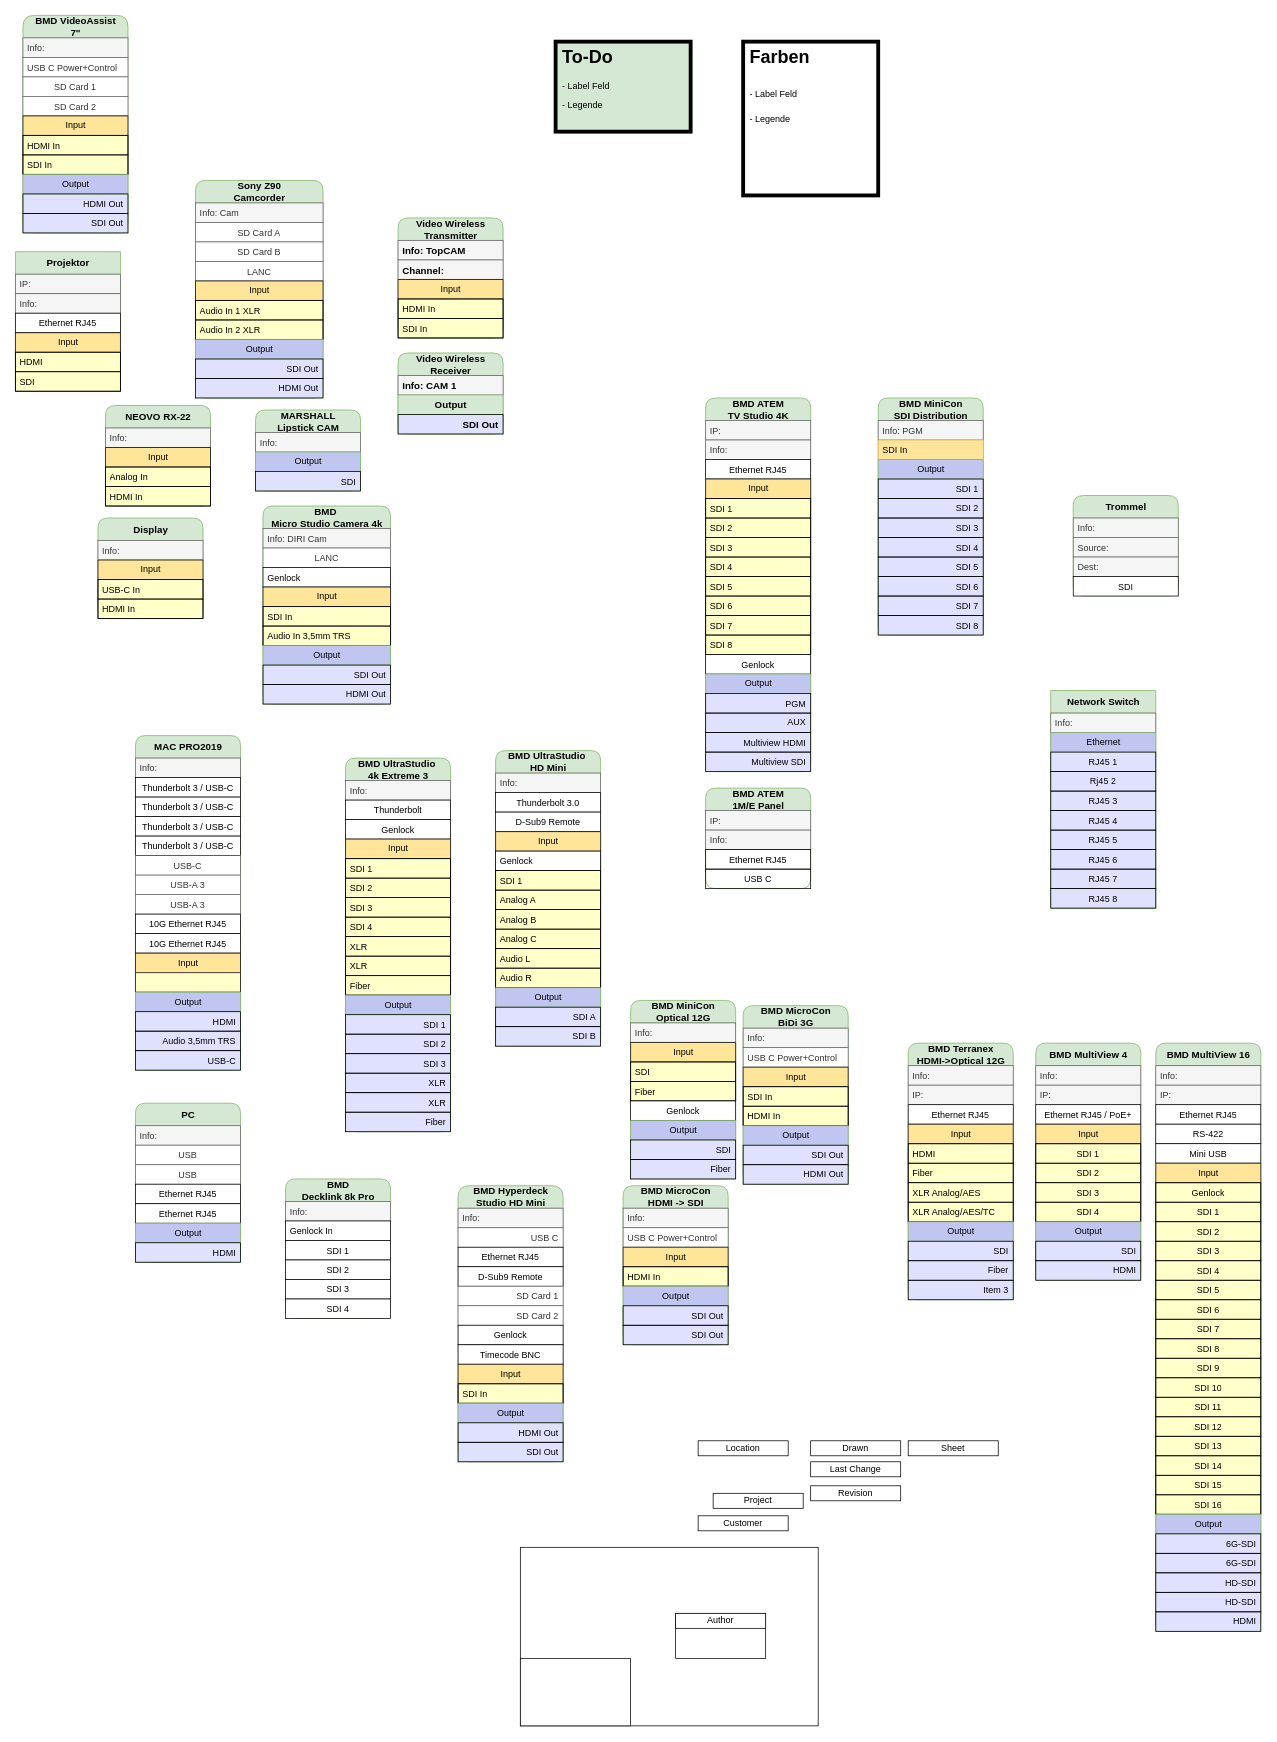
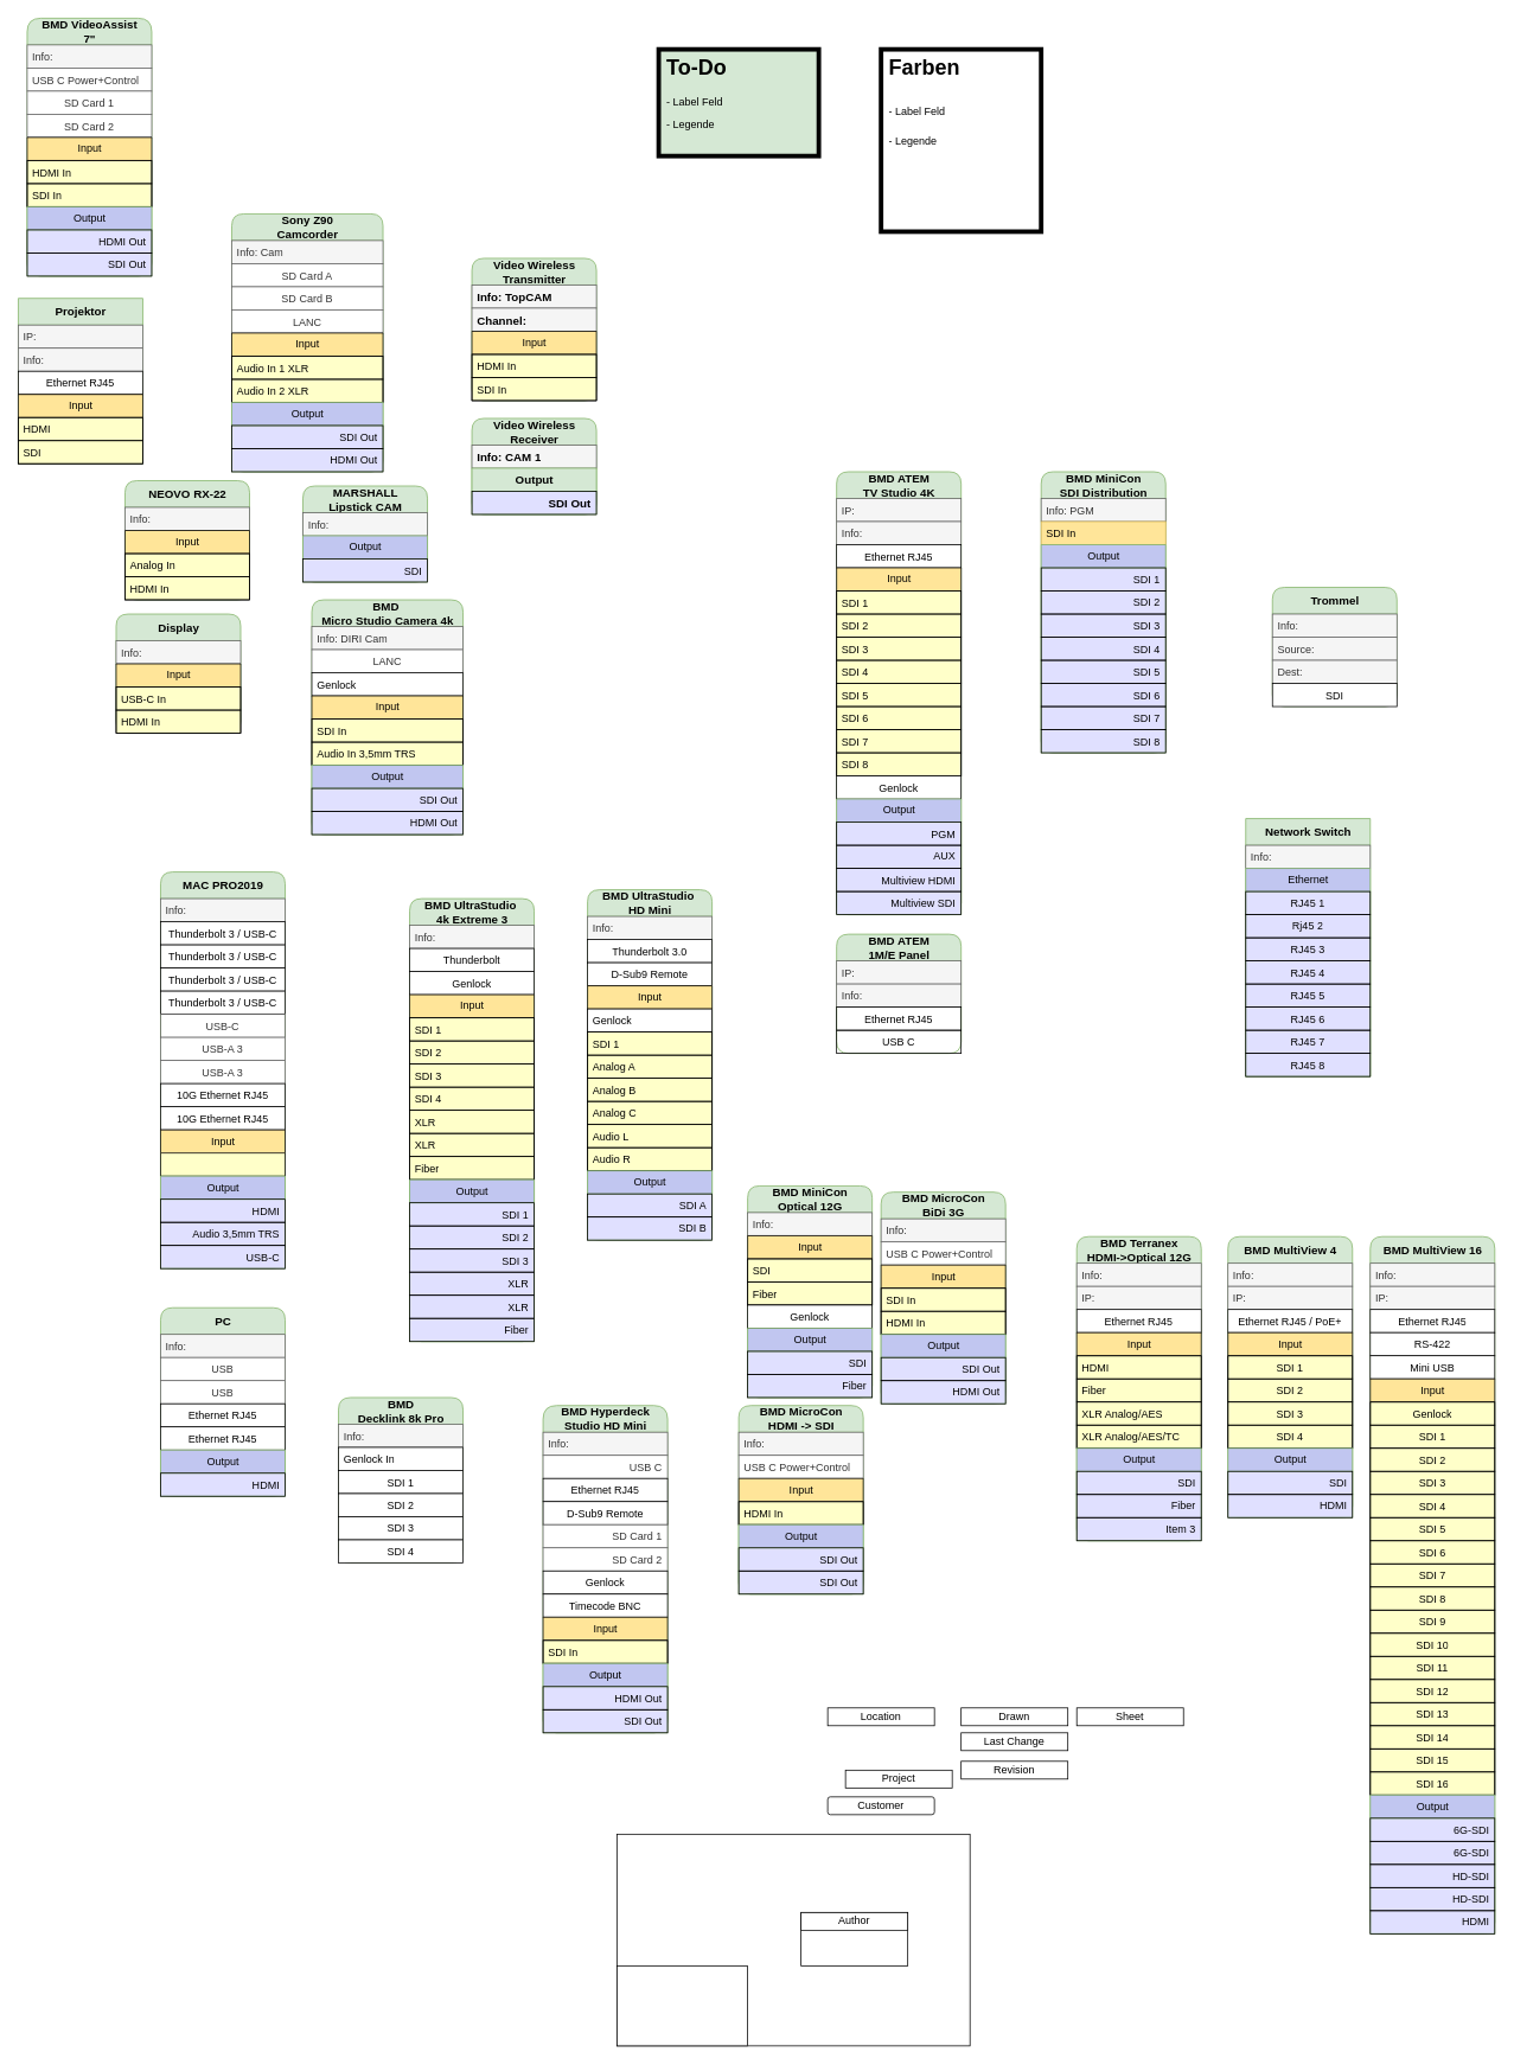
- <mxCell id="286" value="Customer" style="rounded=0;whiteSpace=wrap;html=1;" vertex="1" parent="1"><mxGeometry x="930" y="2020" width="120" height="20" as="geometry" /></mxCell>
+ <mxCell id="286" value="Customer" style="whiteSpace=wrap;html=1;rounded=1;" vertex="1" parent="1"><mxGeometry x="930" y="2020" width="120" height="20" as="geometry" /></mxCell>
